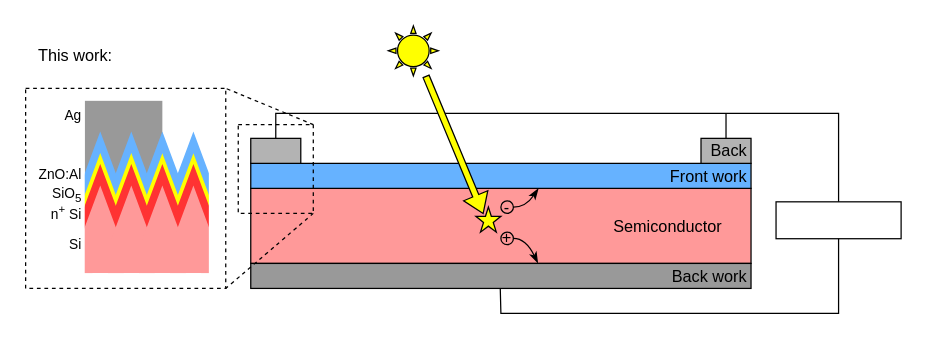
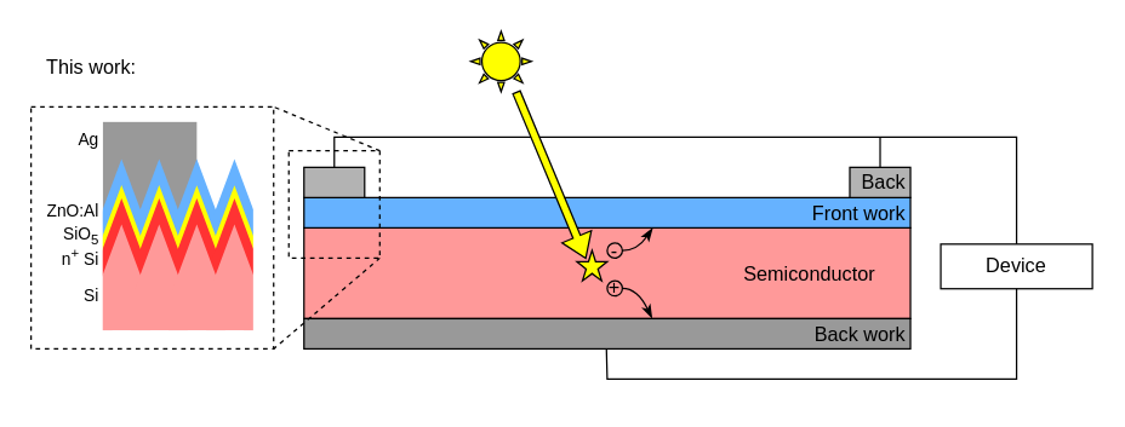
+ <mxCell id="23" value="Device" style="text;html=1;strokeColor=none;fillColor=none;align=center;verticalAlign=middle;whiteSpace=wrap;rounded=0;fontSize=13;" vertex="1" parent="1"><mxGeometry x="620" y="160" width="100" height="30" as="geometry" /></mxCell>
